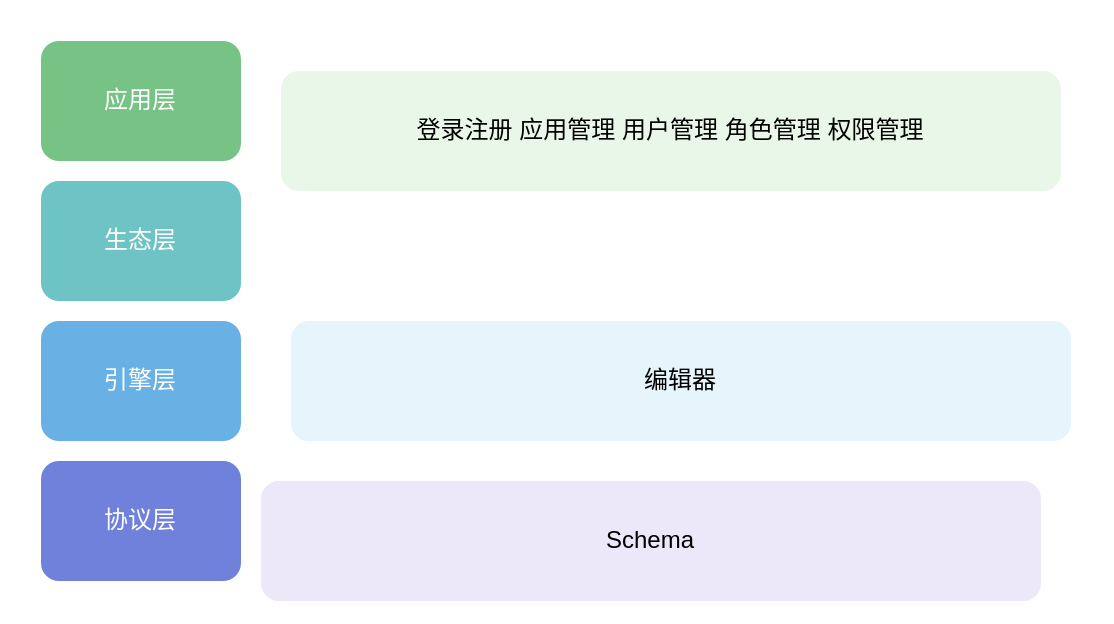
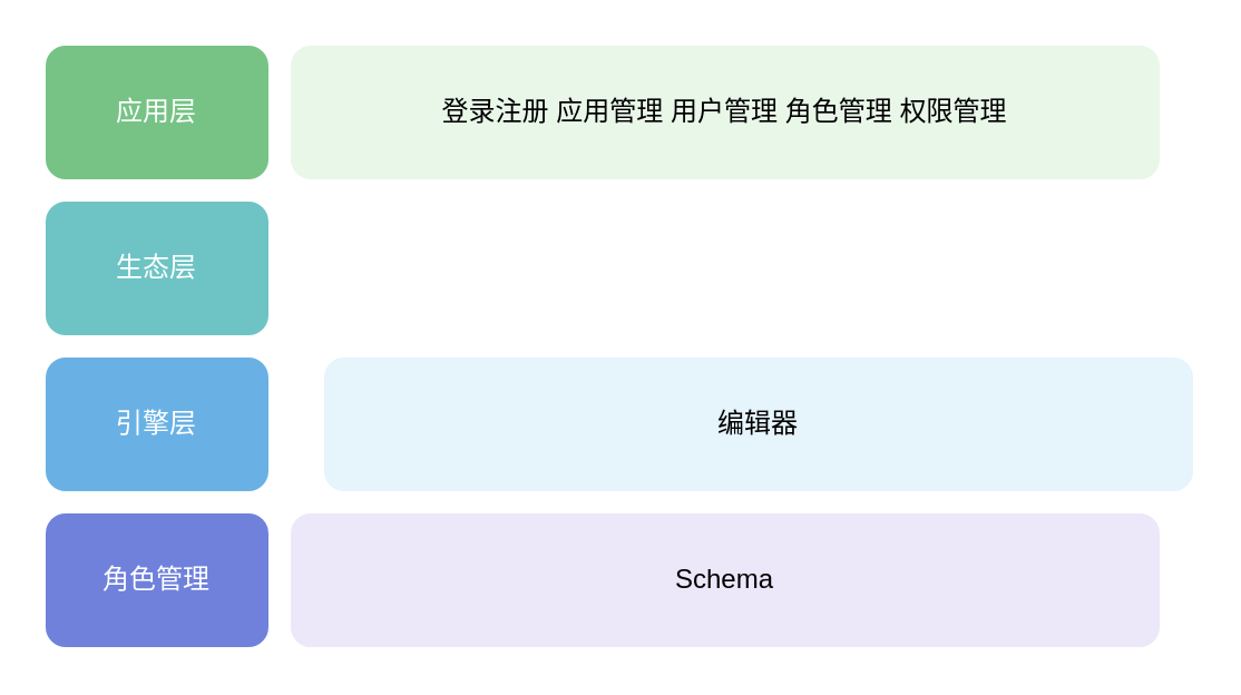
- <mxCell id="7" value="登录注册&lt;span style=&quot;white-space: pre;&quot;&gt; &lt;/span&gt;应用管理&lt;span style=&quot;white-space: pre;&quot;&gt; &lt;/span&gt;用户管理&lt;span style=&quot;white-space: pre;&quot;&gt; &lt;/span&gt;角色管理&lt;span style=&quot;white-space: pre;&quot;&gt; &lt;/span&gt;权限管理" style="rounded=1;whiteSpace=wrap;html=1;strokeColor=none;fillColor=#e9f7e9;glass=0;shadow=0;" vertex="1" parent="1"><mxGeometry x="140" y="35" width="390" height="60" as="geometry" /></mxCell>
+ <mxCell id="7" value="登录注册&lt;span style=&quot;white-space: pre;&quot;&gt; &lt;/span&gt;应用管理&lt;span style=&quot;white-space: pre;&quot;&gt; &lt;/span&gt;用户管理&lt;span style=&quot;white-space: pre;&quot;&gt; &lt;/span&gt;角色管理&lt;span style=&quot;white-space: pre;&quot;&gt; &lt;/span&gt;权限管理" style="rounded=1;whiteSpace=wrap;html=1;strokeColor=none;fillColor=#e9f7e9;glass=0;shadow=0;" vertex="1" parent="1"><mxGeometry x="130" y="20" width="390" height="60" as="geometry" /></mxCell>
- <mxCell id="3" value="协议层" style="rounded=1;whiteSpace=wrap;html=1;fillColor=#6f81db;strokeColor=none;fontColor=#FFFFFF;glass=0;shadow=0;" vertex="1" parent="1"><mxGeometry x="20" y="230" width="100" height="60" as="geometry" /></mxCell>
+ <mxCell id="3" value="角色管理" style="rounded=1;whiteSpace=wrap;html=1;fillColor=#6f81db;strokeColor=none;fontColor=#FFFFFF;glass=0;shadow=0;" vertex="1" parent="1"><mxGeometry x="20" y="230" width="100" height="60" as="geometry" /></mxCell>
- <mxCell id="2" value="Schema" style="rounded=1;whiteSpace=wrap;html=1;strokeColor=none;fillColor=#ece7f9;glass=0;shadow=0;" vertex="1" parent="1"><mxGeometry x="130" y="240" width="390" height="60" as="geometry" /></mxCell>
+ <mxCell id="2" value="Schema" style="rounded=1;whiteSpace=wrap;html=1;strokeColor=none;fillColor=#ece7f9;glass=0;shadow=0;" vertex="1" parent="1"><mxGeometry x="130" y="230" width="390" height="60" as="geometry" /></mxCell>
